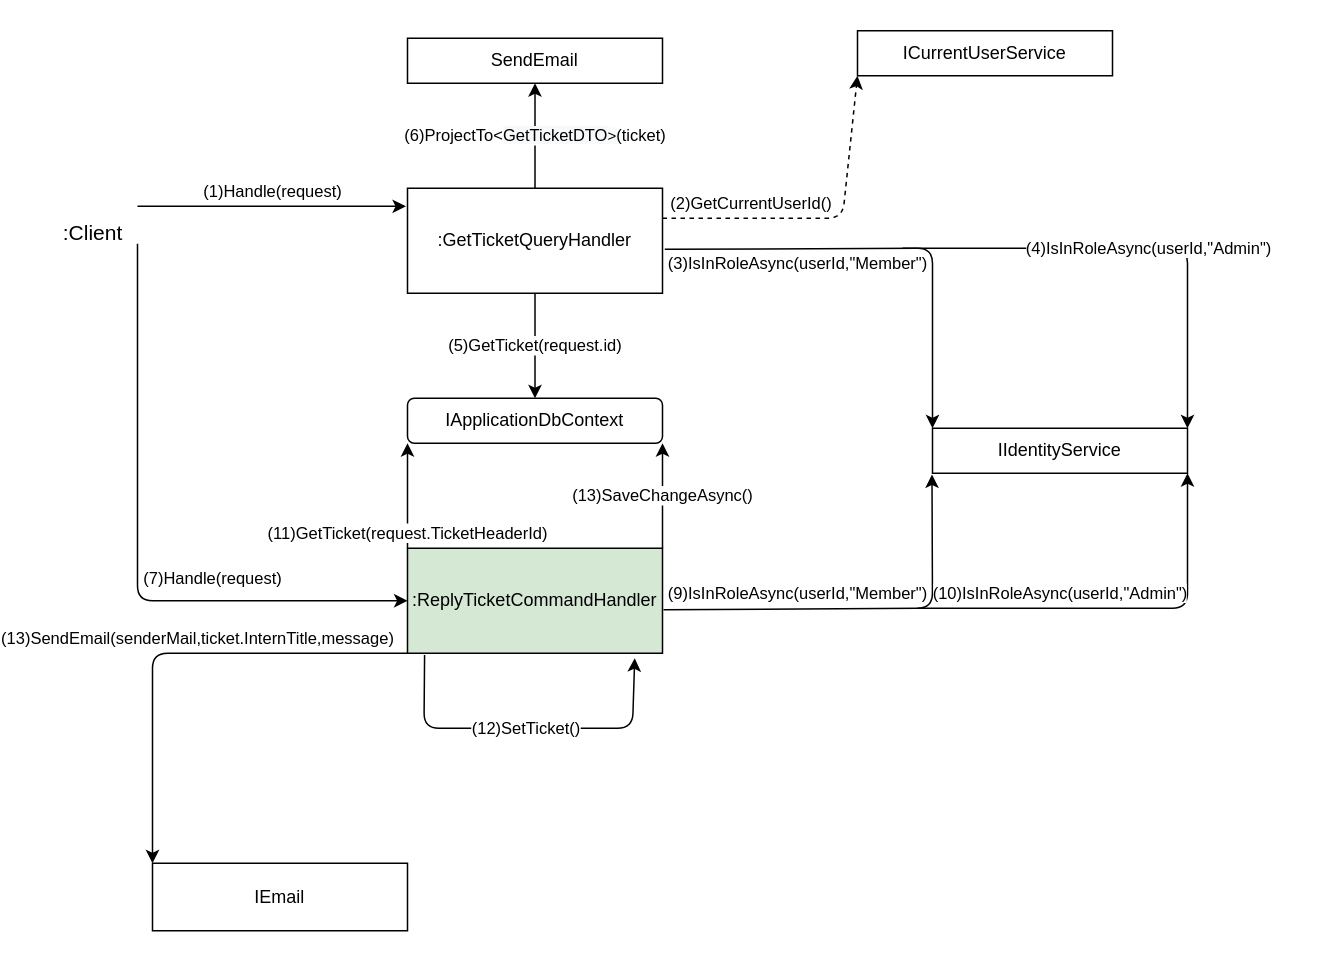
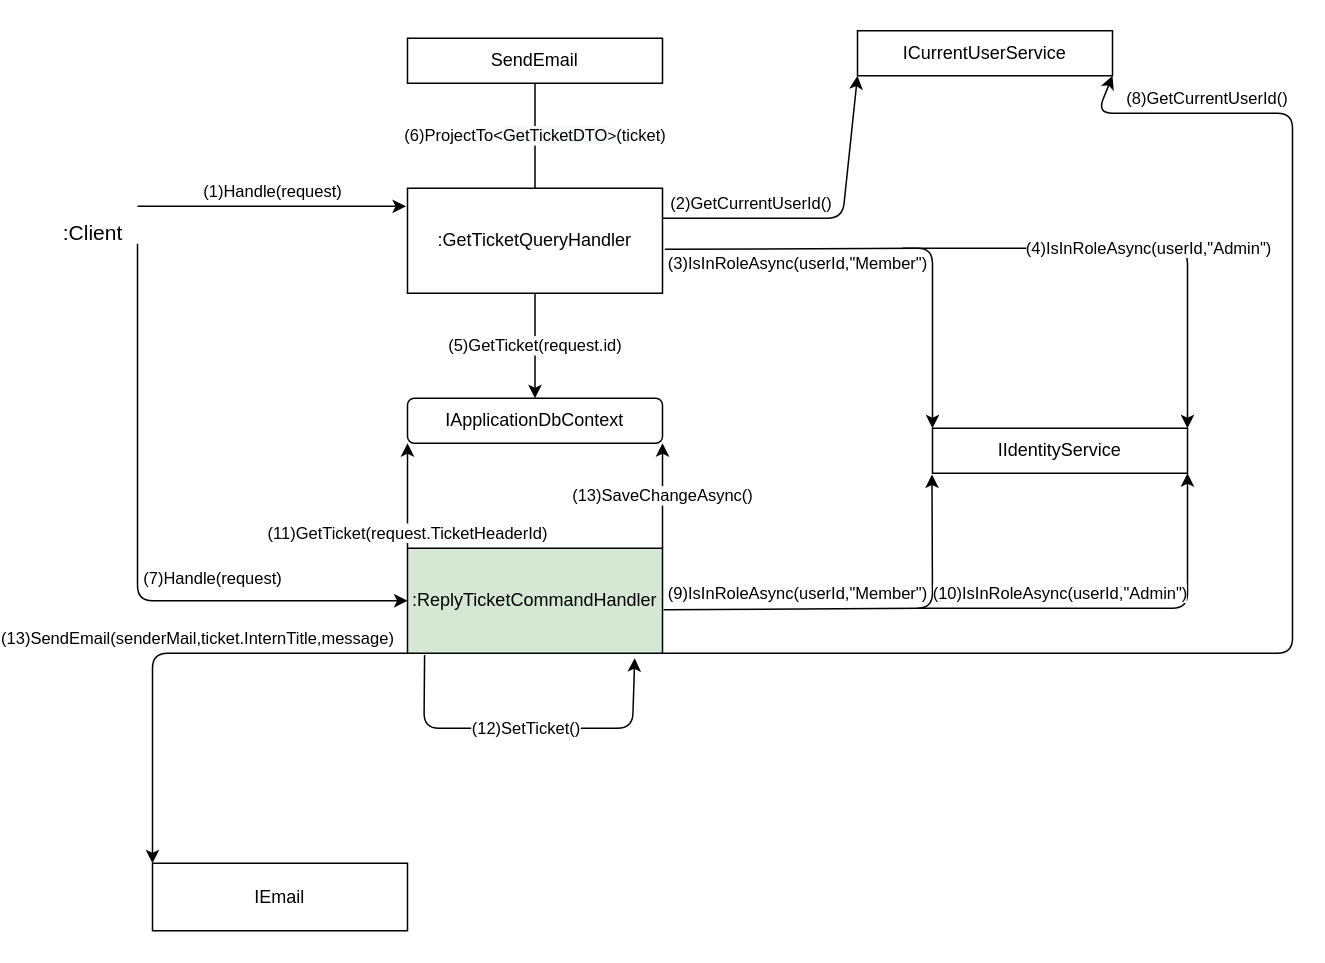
- <mxCell id="11" value="(6)ProjectTo&amp;lt;&lt;span style=&quot;background-color: rgb(248 , 249 , 250)&quot;&gt;&lt;font style=&quot;font-size: 11px&quot;&gt;GetTicketDTO&lt;/font&gt;&lt;/span&gt;&lt;span style=&quot;font-size: 10px ; background-color: rgb(248 , 249 , 250)&quot;&gt;&amp;gt;&lt;/span&gt;(ticket)" style="endArrow=classic;html=1;exitX=0.5;exitY=0;exitDx=0;exitDy=0;entryX=0.5;entryY=1;entryDx=0;entryDy=0;" parent="1" source="2" target="8" edge="1"><mxGeometry width="50" height="50" relative="1" as="geometry"><mxPoint x="397.5" y="165" as="sourcePoint" /><mxPoint x="397.5" y="275" as="targetPoint" /></mxGeometry></mxCell>
+ <mxCell id="11" value="(6)ProjectTo&amp;lt;&lt;span style=&quot;background-color: rgb(248 , 249 , 250)&quot;&gt;&lt;font style=&quot;font-size: 11px&quot;&gt;GetTicketDTO&lt;/font&gt;&lt;/span&gt;&lt;span style=&quot;font-size: 10px ; background-color: rgb(248 , 249 , 250)&quot;&gt;&amp;gt;&lt;/span&gt;(ticket)" style="endArrow=none;html=1;exitX=0.5;exitY=0;exitDx=0;exitDy=0;entryX=0.5;entryY=1;entryDx=0;entryDy=0;" parent="1" source="2" target="8" edge="1"><mxGeometry width="50" height="50" relative="1" as="geometry"><mxPoint x="397.5" y="165" as="sourcePoint" /><mxPoint x="397.5" y="275" as="targetPoint" /></mxGeometry></mxCell>
- <mxCell id="13" value="(2)GetCurrentUserId()" style="endArrow=classic;html=1;exitX=1;exitY=0.286;exitDx=0;exitDy=0;entryX=0;entryY=1;entryDx=0;entryDy=0;exitPerimeter=0;dashed=1;" parent="1" source="2" target="9" edge="1"><mxGeometry x="-0.455" y="10" width="50" height="50" relative="1" as="geometry"><mxPoint x="430" y="150" as="sourcePoint" /><mxPoint x="650" y="150" as="targetPoint" /><mxPoint as="offset" /><Array as="points"><mxPoint x="550" y="145" /></Array></mxGeometry></mxCell>
+ <mxCell id="13" value="(2)GetCurrentUserId()" style="endArrow=classic;html=1;exitX=1;exitY=0.286;exitDx=0;exitDy=0;entryX=0;entryY=1;entryDx=0;entryDy=0;exitPerimeter=0;" parent="1" source="2" target="9" edge="1"><mxGeometry x="-0.455" y="10" width="50" height="50" relative="1" as="geometry"><mxPoint x="430" y="150" as="sourcePoint" /><mxPoint x="650" y="150" as="targetPoint" /><mxPoint as="offset" /><Array as="points"><mxPoint x="550" y="145" /></Array></mxGeometry></mxCell>
+ <mxCell id="14" value="&lt;span style=&quot;color: rgb(0 , 0 , 0) ; font-family: &amp;#34;helvetica&amp;#34; ; font-size: 11px ; font-style: normal ; font-weight: 400 ; letter-spacing: normal ; text-align: center ; text-indent: 0px ; text-transform: none ; word-spacing: 0px ; background-color: rgb(255 , 255 , 255) ; display: inline ; float: none&quot;&gt;(8)GetCurrentUserId()&lt;/span&gt;" style="endArrow=classic;html=1;exitX=1;exitY=1;exitDx=0;exitDy=0;entryX=1;entryY=1;entryDx=0;entryDy=0;" parent="1" source="22" target="9" edge="1"><mxGeometry x="0.787" y="-10" width="50" height="50" relative="1" as="geometry"><mxPoint x="540" y="145" as="sourcePoint" /><mxPoint x="830" y="5" as="targetPoint" /><Array as="points"><mxPoint x="850" y="435" /><mxPoint x="850" y="75" /><mxPoint x="720" y="75" /></Array><mxPoint as="offset" /></mxGeometry></mxCell>
